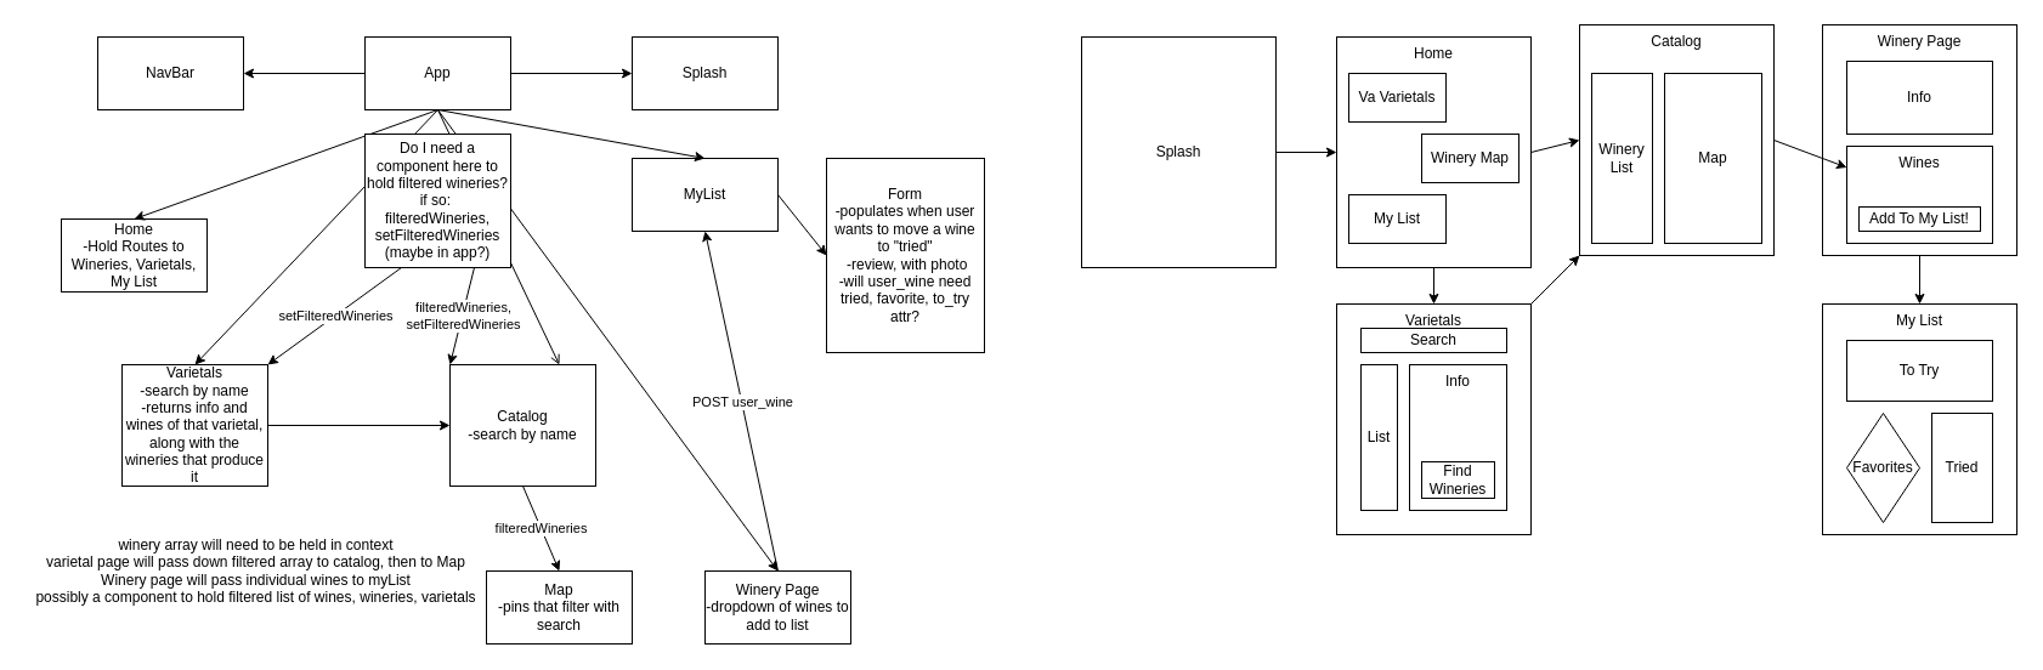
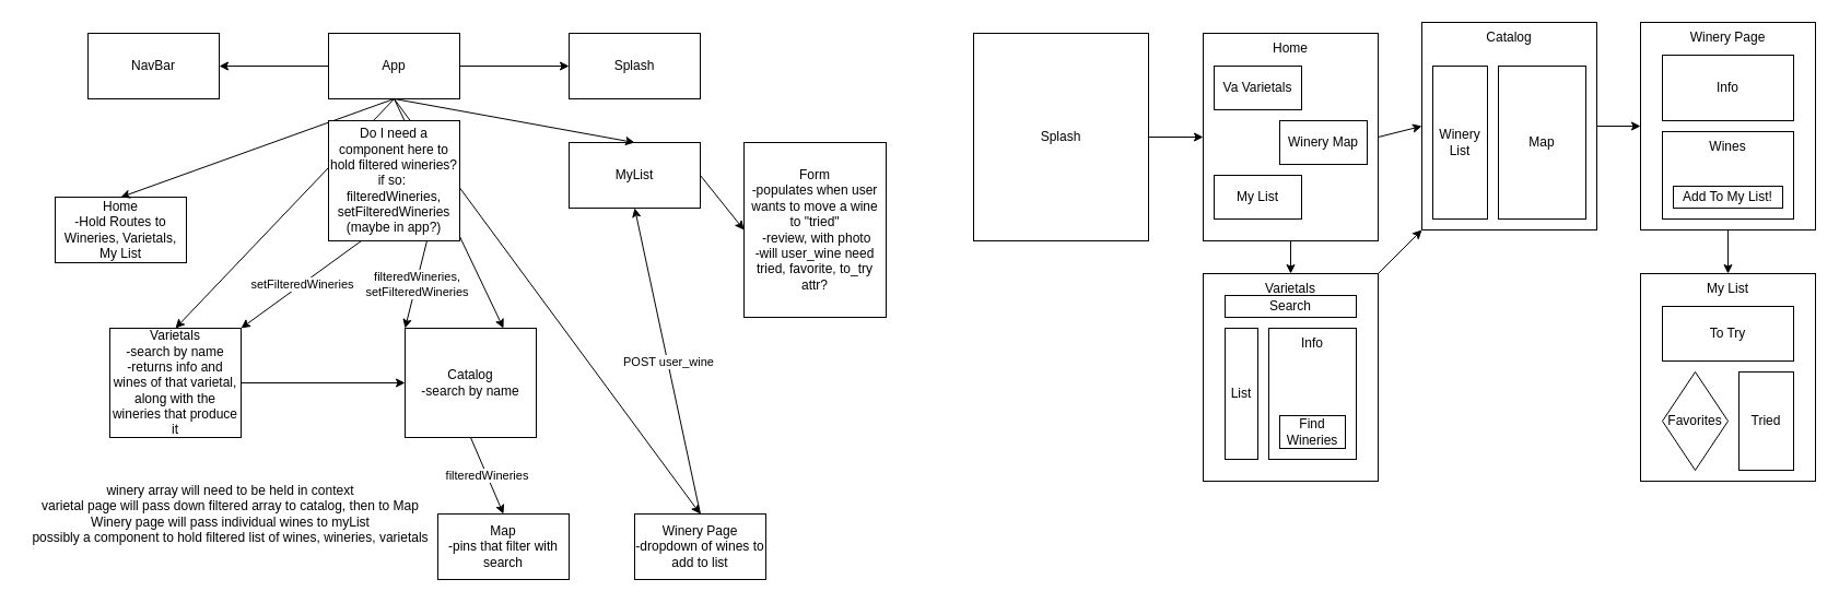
- <mxCell id="45" value="" style="endArrow=classic;html=1;exitX=1;exitY=0.5;exitDx=0;exitDy=0;" edge="1" parent="1" source="22" target="36"><mxGeometry width="50" height="50" relative="1" as="geometry"><mxPoint x="1150" y="250" as="sourcePoint" /><mxPoint x="1200" y="200" as="targetPoint" /></mxGeometry></mxCell>
+ <mxCell id="45" value="" style="endArrow=classic;html=1;entryX=0;entryY=0.5;entryDx=0;entryDy=0;exitX=1;exitY=0.5;exitDx=0;exitDy=0;" edge="1" parent="1" source="22" target="34"><mxGeometry width="50" height="50" relative="1" as="geometry"><mxPoint x="1150" y="250" as="sourcePoint" /><mxPoint x="1200" y="200" as="targetPoint" /></mxGeometry></mxCell>
- <mxCell id="14" value="" style="endArrow=open;html=1;exitX=0.5;exitY=1;exitDx=0;exitDy=0;entryX=0.75;entryY=0;entryDx=0;entryDy=0;" edge="1" parent="1" source="2" target="7"><mxGeometry width="50" height="50" relative="1" as="geometry"><mxPoint x="400" y="290" as="sourcePoint" /><mxPoint x="450" y="240" as="targetPoint" /></mxGeometry></mxCell>
+ <mxCell id="14" value="" style="endArrow=classic;html=1;exitX=0.5;exitY=1;exitDx=0;exitDy=0;entryX=0.75;entryY=0;entryDx=0;entryDy=0;" edge="1" parent="1" source="2" target="7"><mxGeometry width="50" height="50" relative="1" as="geometry"><mxPoint x="400" y="290" as="sourcePoint" /><mxPoint x="450" y="240" as="targetPoint" /></mxGeometry></mxCell>
